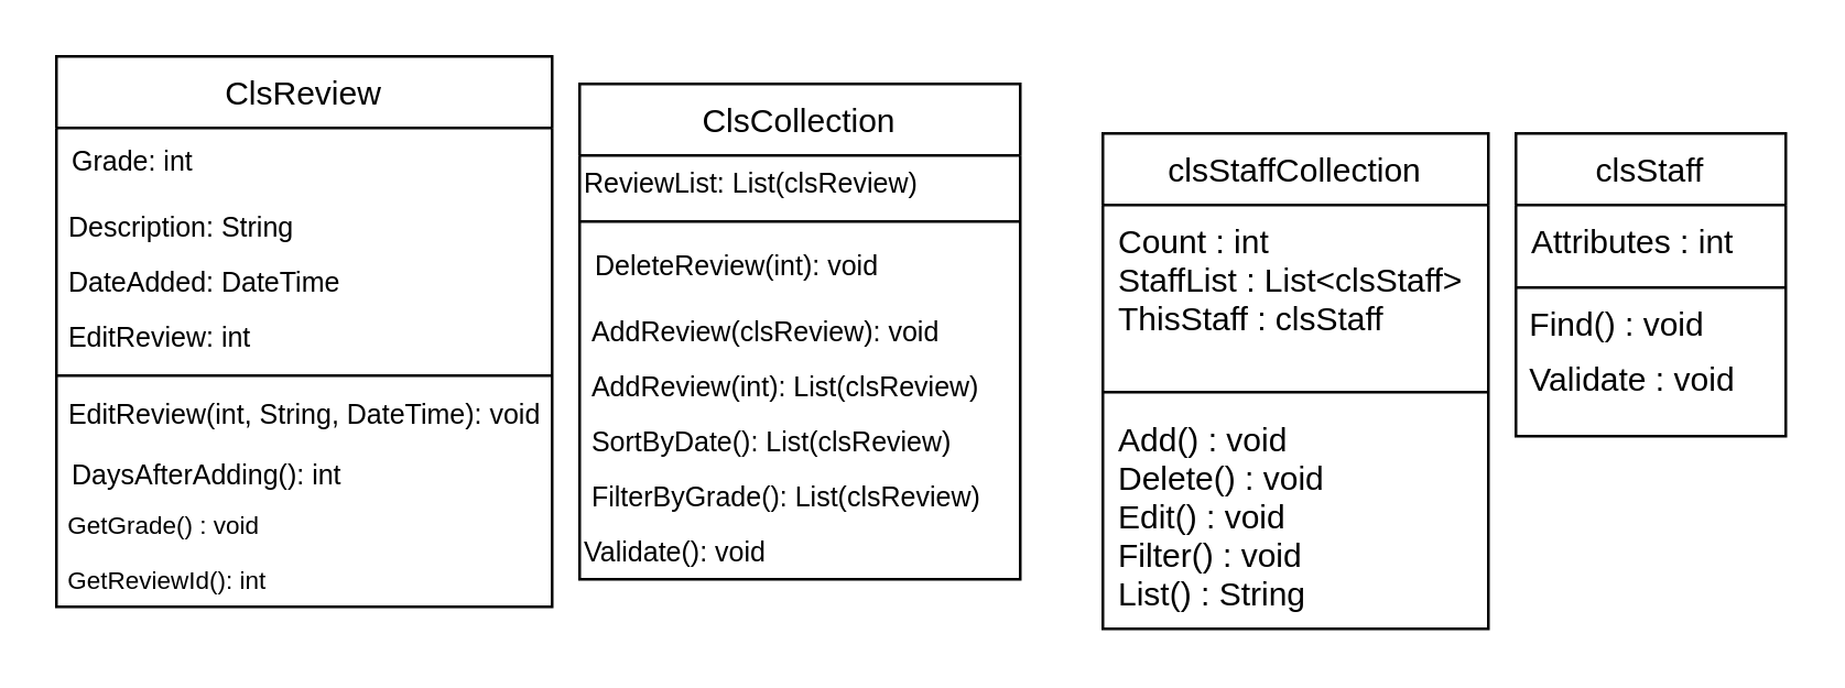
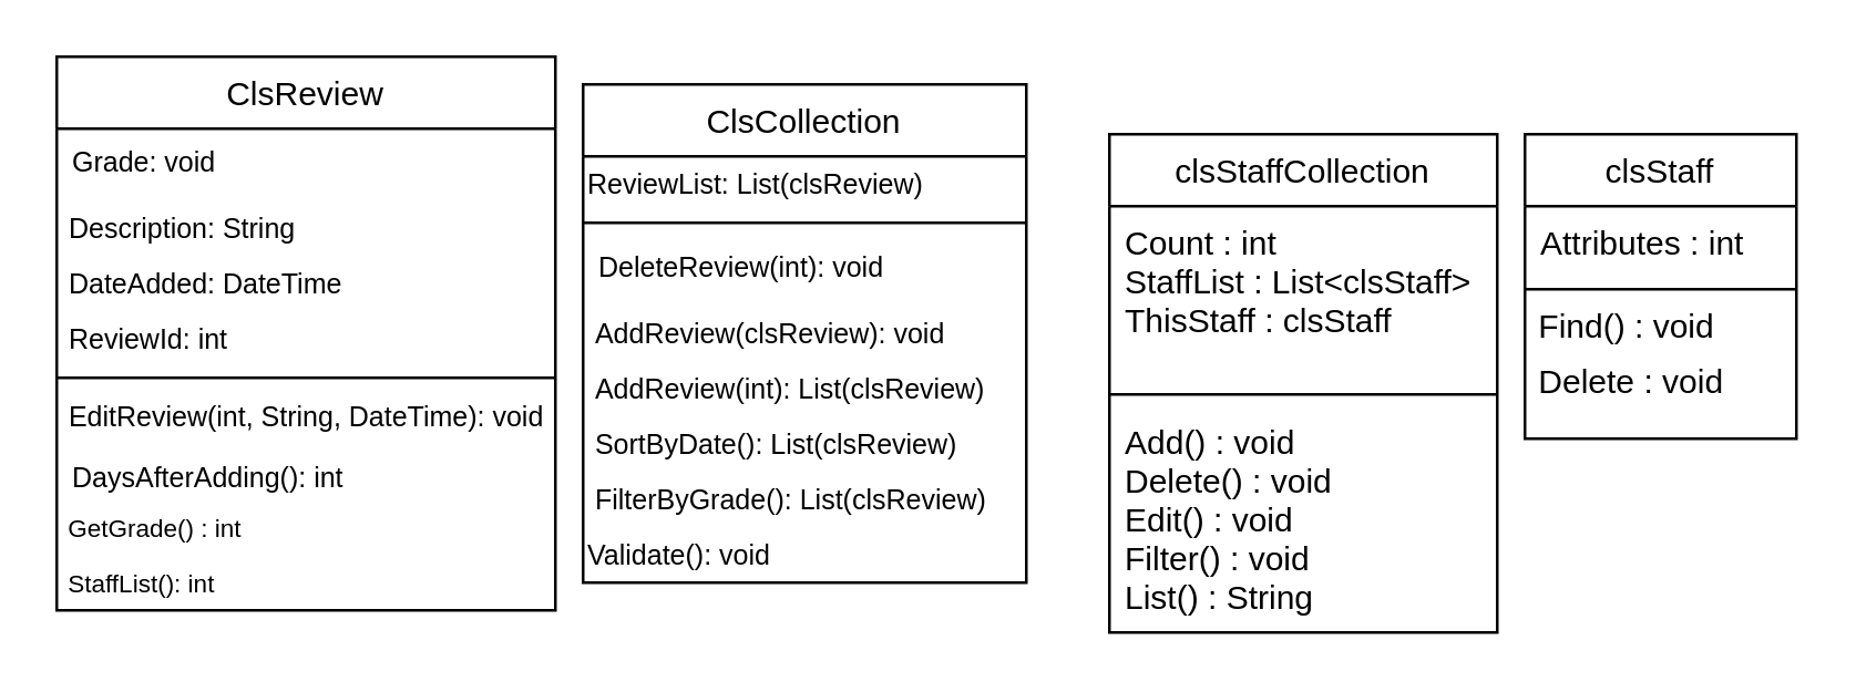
- <mxCell id="14" value="Grade: int&#10;" style="text;strokeColor=none;fillColor=none;align=left;verticalAlign=top;spacingLeft=4;spacingRight=4;overflow=hidden;rotatable=0;points=[[0,0.5],[1,0.5]];portConstraint=eastwest;fontSize=10;" vertex="1" parent="13"><mxGeometry y="26" width="180" height="26" as="geometry" /></mxCell>
+ <mxCell id="14" value="Grade: void&#10;" style="text;strokeColor=none;fillColor=none;align=left;verticalAlign=top;spacingLeft=4;spacingRight=4;overflow=hidden;rotatable=0;points=[[0,0.5],[1,0.5]];portConstraint=eastwest;fontSize=10;" vertex="1" parent="13"><mxGeometry y="26" width="180" height="26" as="geometry" /></mxCell>
- <mxCell id="17" value="&amp;nbsp;EditReview: int" style="text;html=1;strokeColor=none;fillColor=none;align=left;verticalAlign=middle;whiteSpace=wrap;rounded=0;fontSize=10;" vertex="1" parent="13"><mxGeometry y="92" width="180" height="20" as="geometry" /></mxCell>
+ <mxCell id="17" value="&amp;nbsp;ReviewId: int" style="text;html=1;strokeColor=none;fillColor=none;align=left;verticalAlign=middle;whiteSpace=wrap;rounded=0;fontSize=10;" vertex="1" parent="13"><mxGeometry y="92" width="180" height="20" as="geometry" /></mxCell>
- <mxCell id="12" value="&amp;nbsp;Validate : void" style="text;html=1;strokeColor=none;fillColor=none;align=left;verticalAlign=middle;whiteSpace=wrap;rounded=0;" parent="8" vertex="1"><mxGeometry y="80" width="98" height="20" as="geometry" /></mxCell>
+ <mxCell id="12" value="&amp;nbsp;Delete : void" style="text;html=1;strokeColor=none;fillColor=none;align=left;verticalAlign=middle;whiteSpace=wrap;rounded=0;" parent="8" vertex="1"><mxGeometry y="80" width="98" height="20" as="geometry" /></mxCell>
- <mxCell id="21" value="&lt;font style=&quot;font-size: 9px&quot;&gt;&amp;nbsp;GetGrade() : void&lt;/font&gt;" style="text;html=1;strokeColor=none;fillColor=none;align=left;verticalAlign=middle;whiteSpace=wrap;rounded=0;fontSize=12;" vertex="1" parent="13"><mxGeometry y="160" width="180" height="20" as="geometry" /></mxCell>
+ <mxCell id="21" value="&lt;font style=&quot;font-size: 9px&quot;&gt;&amp;nbsp;GetGrade() : int&lt;/font&gt;" style="text;html=1;strokeColor=none;fillColor=none;align=left;verticalAlign=middle;whiteSpace=wrap;rounded=0;fontSize=12;" vertex="1" parent="13"><mxGeometry y="160" width="180" height="20" as="geometry" /></mxCell>
- <mxCell id="22" value="&lt;font style=&quot;font-size: 9px&quot;&gt;&amp;nbsp;GetReviewId(): int&lt;/font&gt;" style="text;html=1;strokeColor=none;fillColor=none;align=left;verticalAlign=middle;whiteSpace=wrap;rounded=0;fontSize=12;" vertex="1" parent="13"><mxGeometry y="180" width="180" height="20" as="geometry" /></mxCell>
+ <mxCell id="22" value="&lt;font style=&quot;font-size: 9px&quot;&gt;&amp;nbsp;StaffList(): int&lt;/font&gt;" style="text;html=1;strokeColor=none;fillColor=none;align=left;verticalAlign=middle;whiteSpace=wrap;rounded=0;fontSize=12;" vertex="1" parent="13"><mxGeometry y="180" width="180" height="20" as="geometry" /></mxCell>
